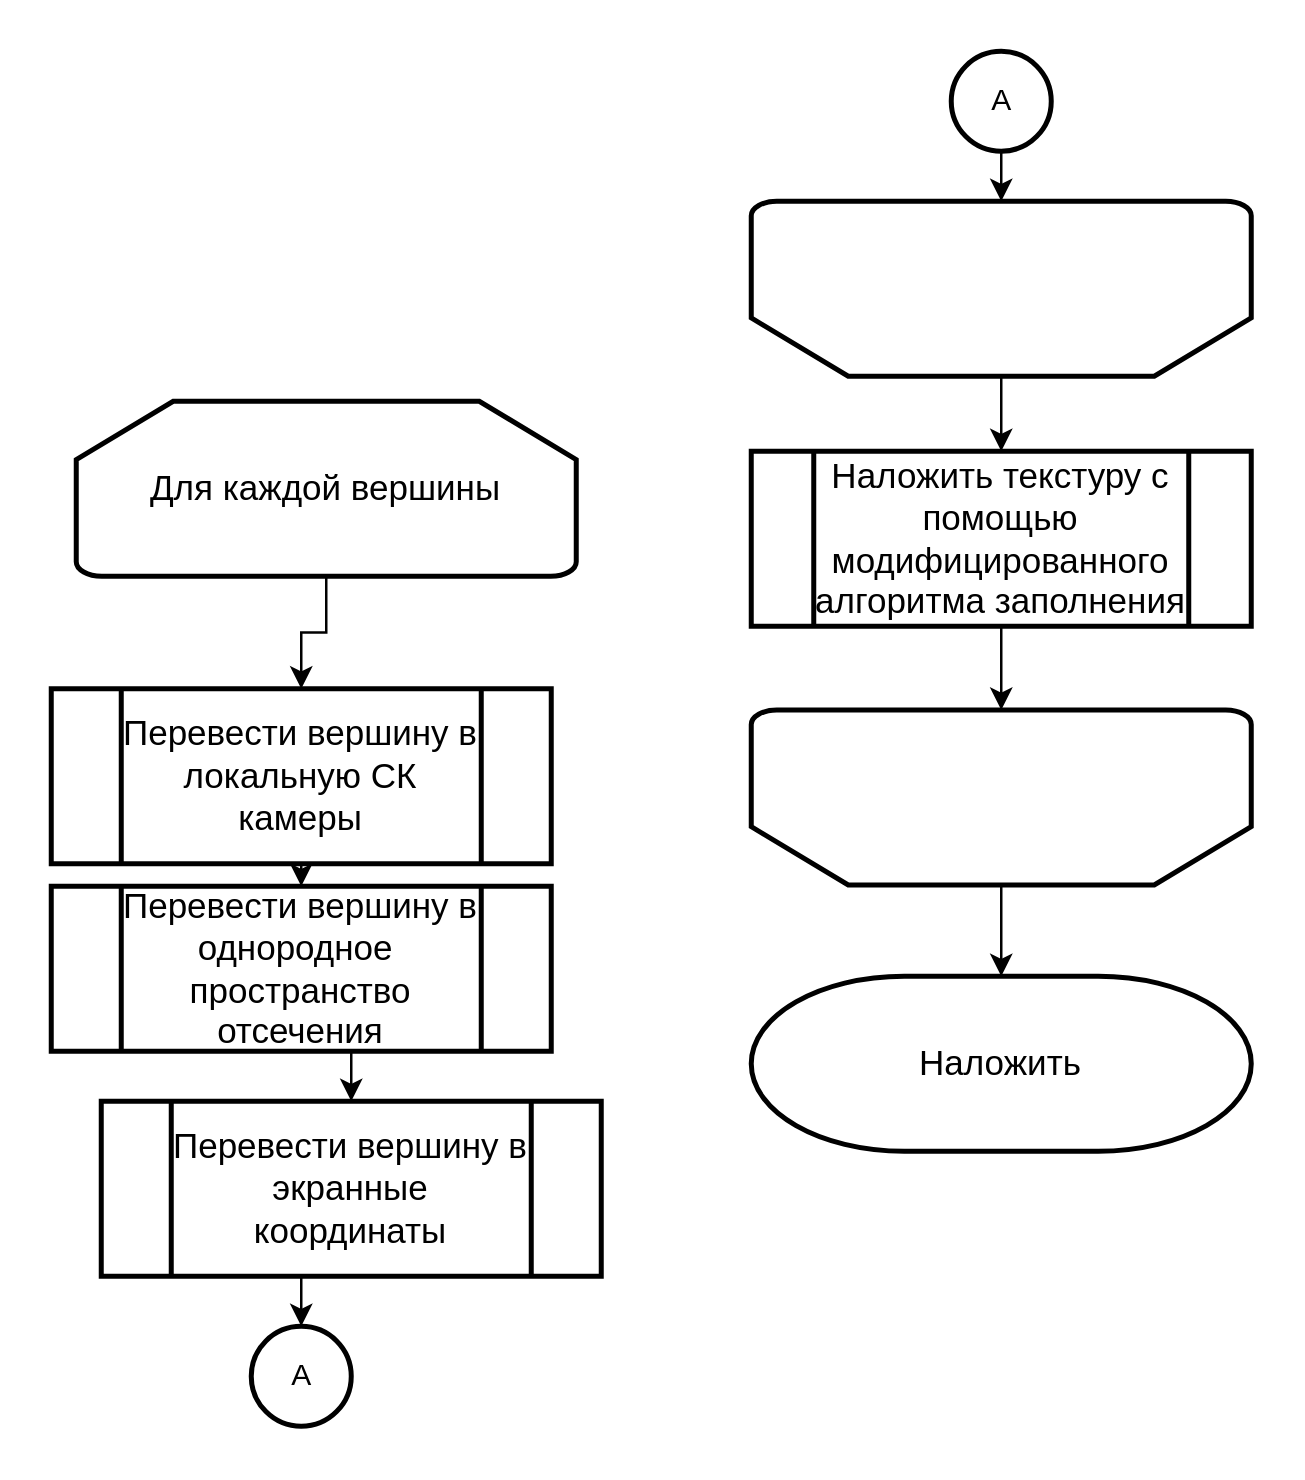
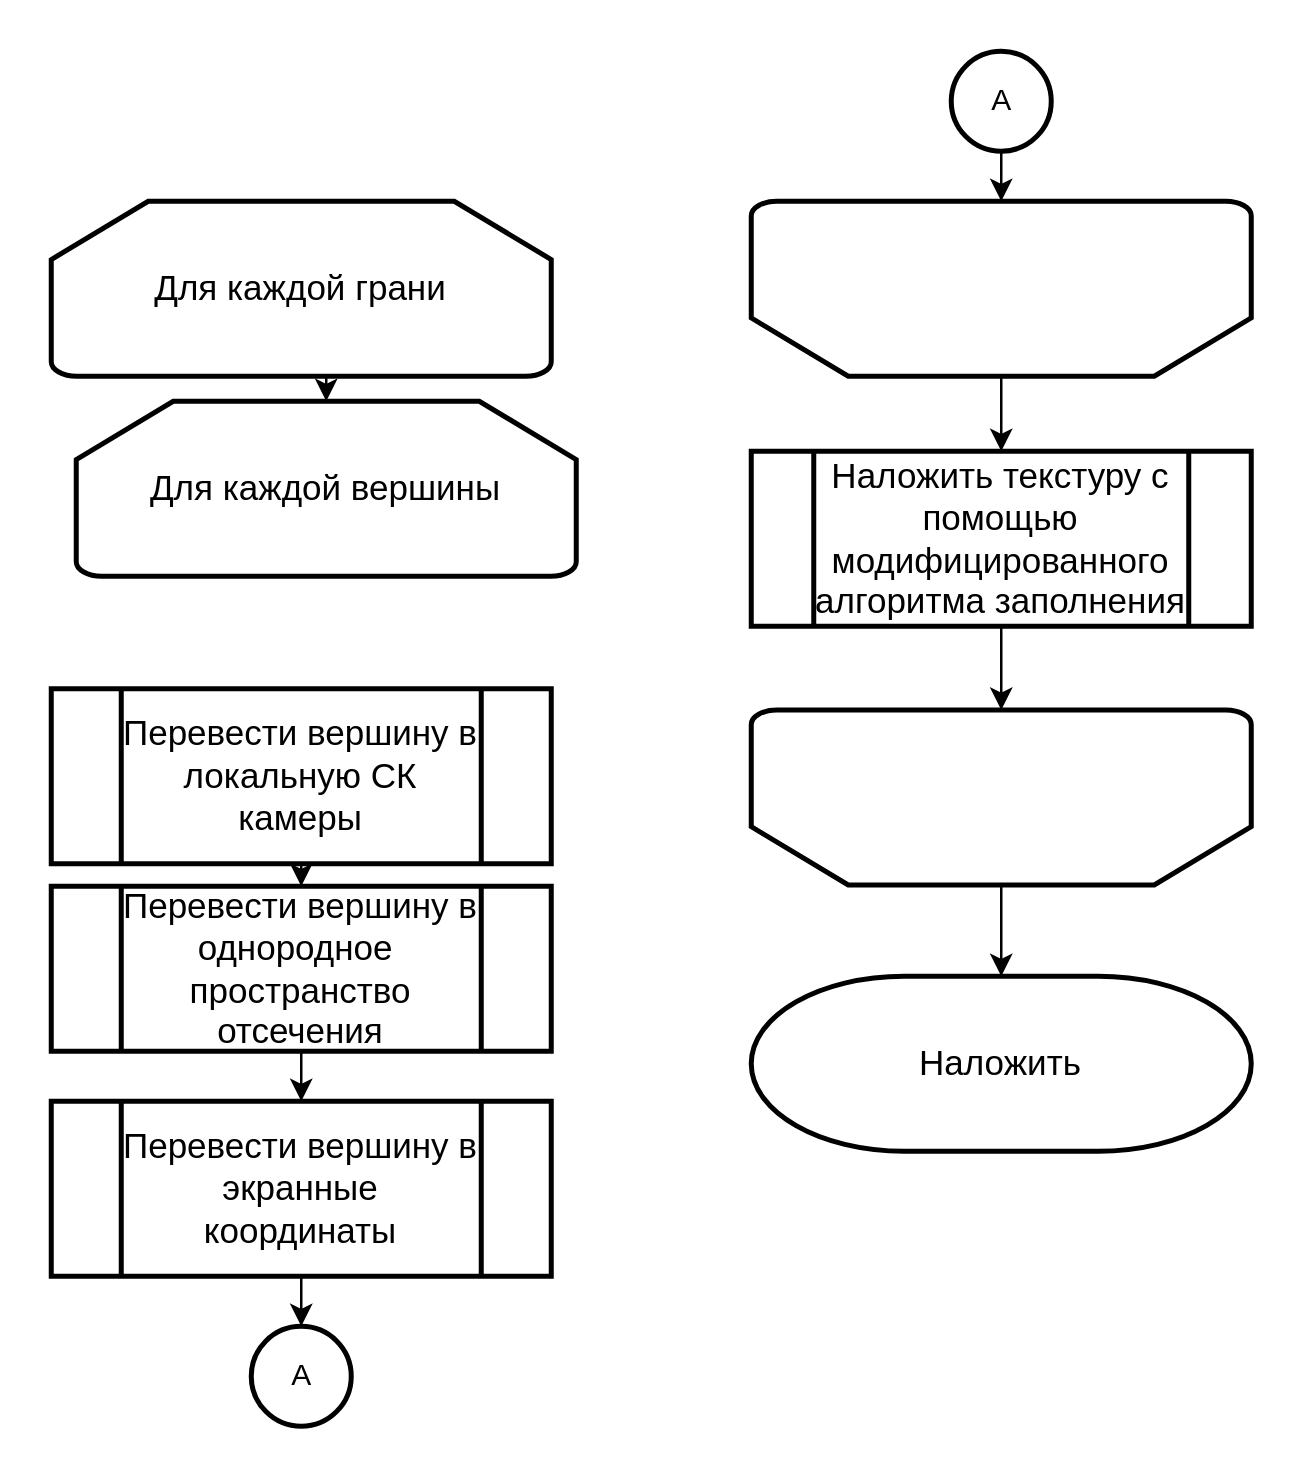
+ <mxCell id="3" value="&lt;font style=&quot;font-size: 14px&quot;&gt;Для каждой грани&lt;/font&gt;" style="strokeWidth=2;html=1;shape=mxgraph.flowchart.loop_limit;whiteSpace=wrap;perimeter=rectanglePerimeter;" parent="1" vertex="1"><mxGeometry x="20" y="80" width="200" height="70" as="geometry" /></mxCell>
+ <mxCell id="2" style="edgeStyle=orthogonalEdgeStyle;rounded=0;orthogonalLoop=1;jettySize=auto;html=1;exitX=0.5;exitY=1;exitDx=0;exitDy=0;exitPerimeter=0;entryX=0.5;entryY=0;entryDx=0;entryDy=0;entryPerimeter=0;" parent="1" source="3" target="5" edge="1"><mxGeometry relative="1" as="geometry" /></mxCell>
- <mxCell id="4" style="edgeStyle=orthogonalEdgeStyle;rounded=0;orthogonalLoop=1;jettySize=auto;html=1;exitX=0.5;exitY=1;exitDx=0;exitDy=0;exitPerimeter=0;entryX=0.5;entryY=0;entryDx=0;entryDy=0;" parent="1" source="5" target="7" edge="1"><mxGeometry relative="1" as="geometry" /></mxCell>
- <mxCell id="11" value="&lt;font style=&quot;font-size: 14px&quot;&gt;Перевести вершину в экранные координаты&lt;/font&gt;" style="verticalLabelPosition=middle;verticalAlign=middle;html=1;shape=process;whiteSpace=wrap;rounded=0;size=0.14;arcSize=6;strokeWidth=2;labelPosition=center;align=center;" parent="1" vertex="1"><mxGeometry x="40" y="440" width="200" height="70" as="geometry" /></mxCell>
+ <mxCell id="11" value="&lt;font style=&quot;font-size: 14px&quot;&gt;Перевести вершину в экранные координаты&lt;/font&gt;" style="verticalLabelPosition=middle;verticalAlign=middle;html=1;shape=process;whiteSpace=wrap;rounded=0;size=0.14;arcSize=6;strokeWidth=2;labelPosition=center;align=center;" parent="1" vertex="1"><mxGeometry x="20" y="440" width="200" height="70" as="geometry" /></mxCell>
